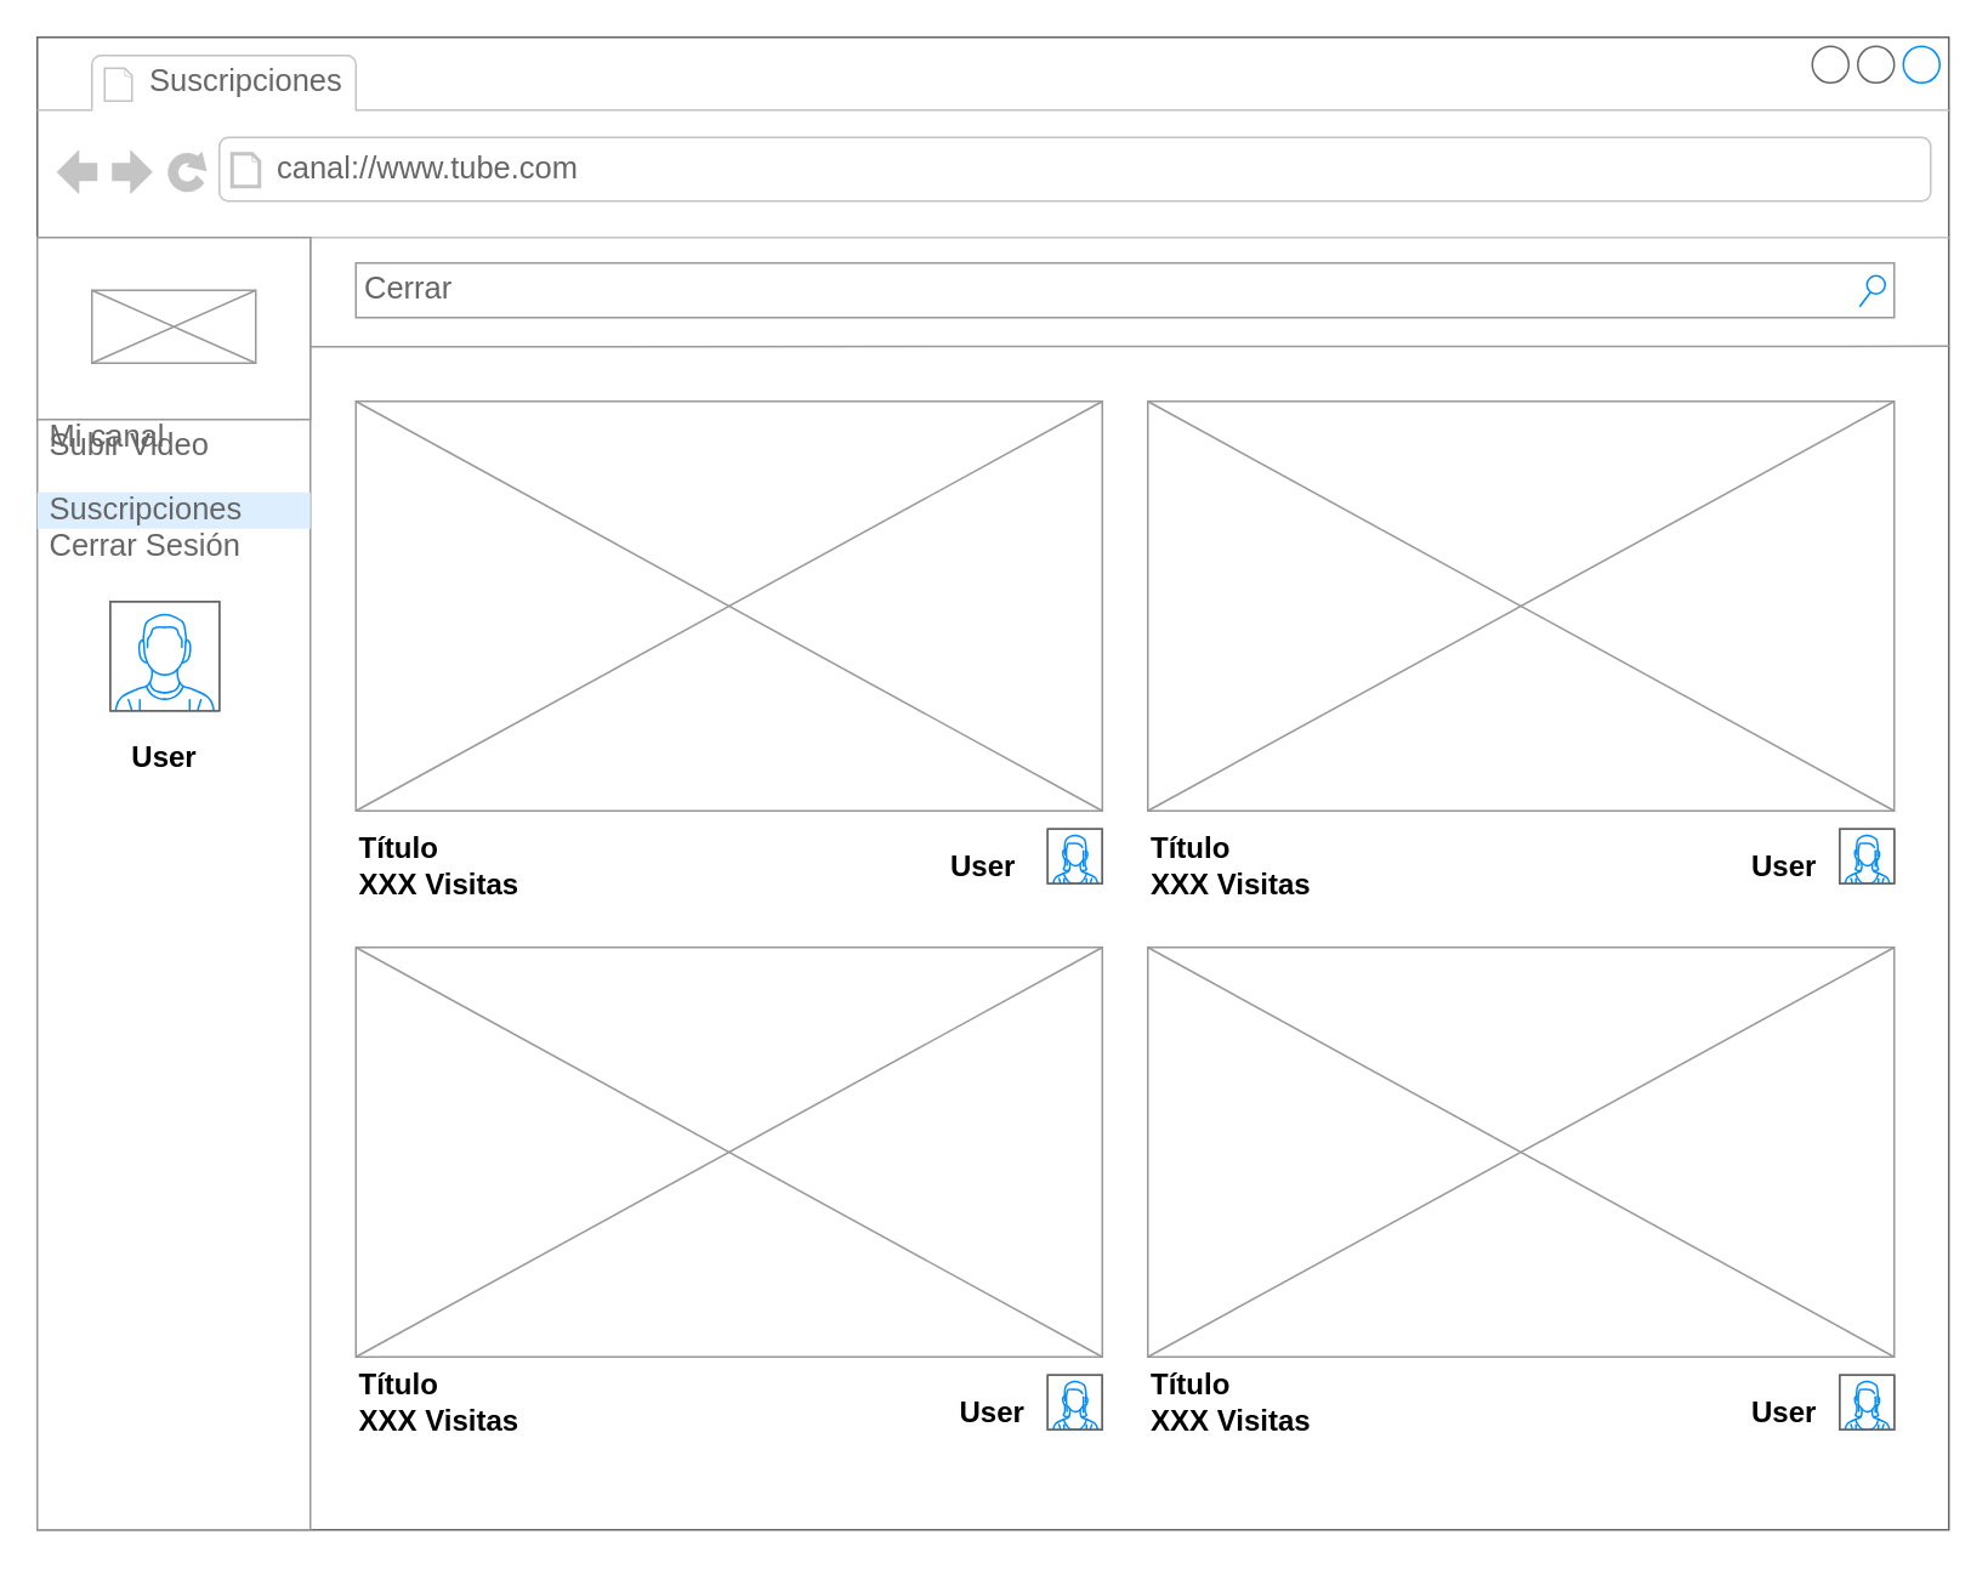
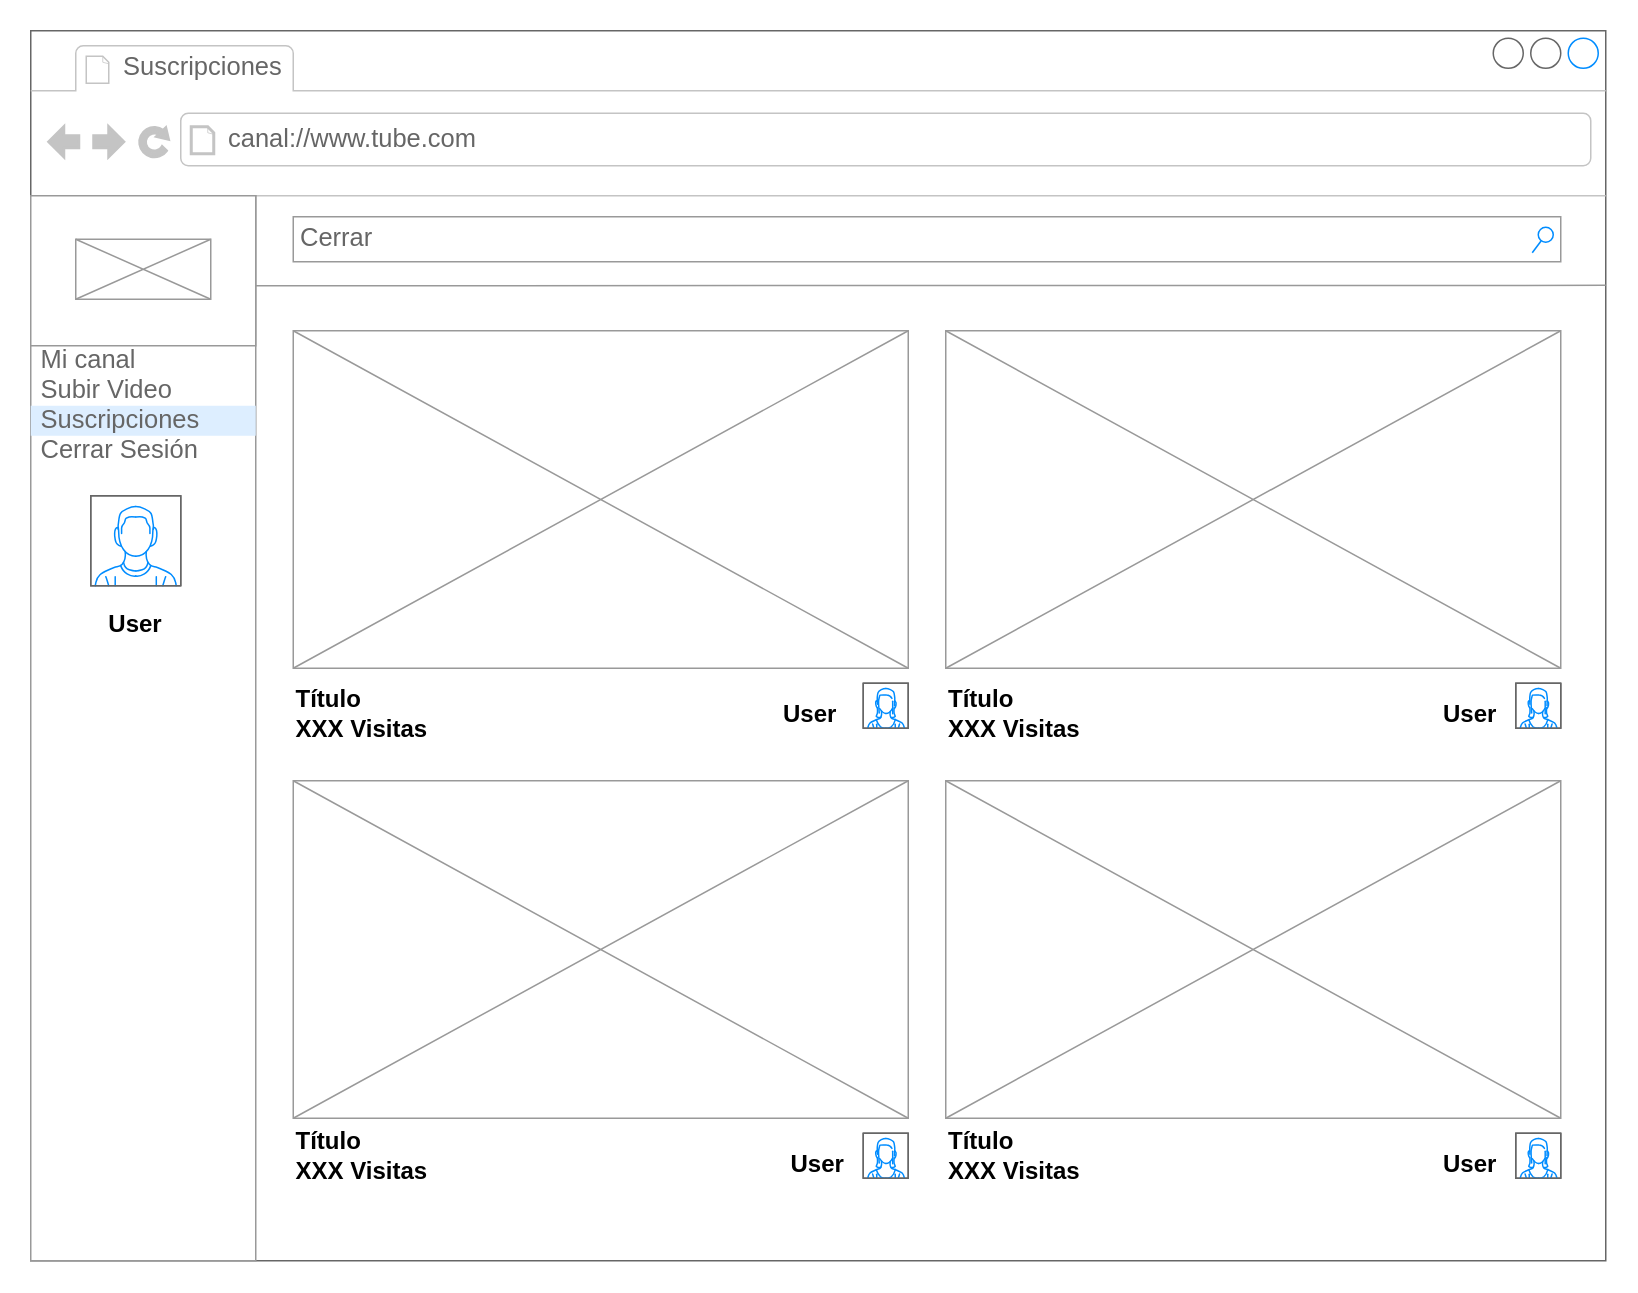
- <mxCell id="12" value="Subir Video" style="text;html=1;strokeColor=none;fillColor=none;align=left;verticalAlign=middle;whiteSpace=wrap;rounded=0;fontSize=17;fontColor=#666666;" parent="6" vertex="1"><mxGeometry x="5" y="105" width="140" height="20" as="geometry" /></mxCell>
+ <mxCell id="12" value="Subir Video" style="text;html=1;strokeColor=none;fillColor=none;align=left;verticalAlign=middle;whiteSpace=wrap;rounded=0;fontSize=17;fontColor=#666666;" parent="6" vertex="1"><mxGeometry x="5" y="120" width="140" height="20" as="geometry" /></mxCell>
